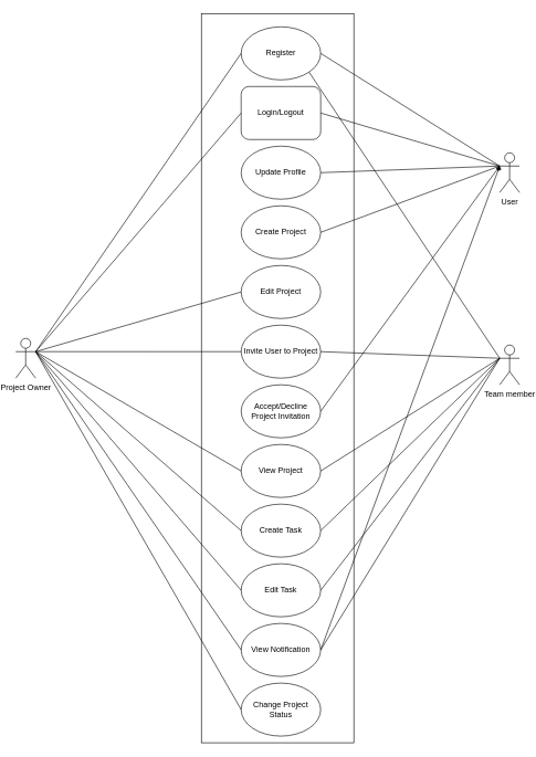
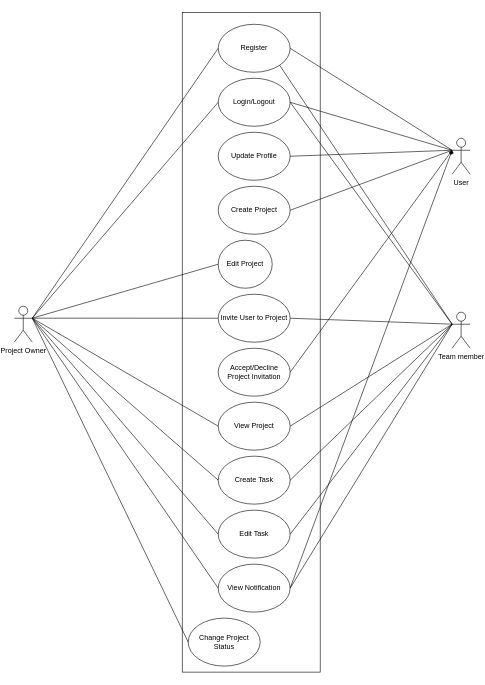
- <mxCell id="14" value="Login/Logout" style="whiteSpace=wrap;html=1;rounded=1;" vertex="1" parent="1"><mxGeometry x="360" y="130" width="120" height="80" as="geometry" /></mxCell>
+ <mxCell id="14" value="Login/Logout" style="ellipse;whiteSpace=wrap;html=1;" vertex="1" parent="1"><mxGeometry x="360" y="130" width="120" height="80" as="geometry" /></mxCell>
+ <mxCell id="24" value="" style="endArrow=none;html=1;rounded=0;exitX=1;exitY=0.5;exitDx=0;exitDy=0;entryX=0;entryY=0.333;entryDx=0;entryDy=0;entryPerimeter=0;" edge="1" parent="1" source="14" target="17"><mxGeometry width="50" height="50" relative="1" as="geometry"><mxPoint x="472" y="118" as="sourcePoint" /><mxPoint x="720" y="520" as="targetPoint" /></mxGeometry></mxCell>
- <mxCell id="12" value="Edit Project" style="ellipse;whiteSpace=wrap;html=1;" vertex="1" parent="1"><mxGeometry x="360" y="400" width="120" height="80" as="geometry" /></mxCell>
+ <mxCell id="12" value="Edit Project" style="ellipse;whiteSpace=wrap;html=1;" vertex="1" parent="1"><mxGeometry x="360" y="400" width="90" height="80" as="geometry" /></mxCell>
- <mxCell id="3" value="Change Project Status" style="ellipse;whiteSpace=wrap;html=1;" vertex="1" parent="1"><mxGeometry x="360" y="1030" width="120" height="80" as="geometry" /></mxCell>
+ <mxCell id="3" value="Change Project Status" style="ellipse;whiteSpace=wrap;html=1;" vertex="1" parent="1"><mxGeometry x="310" y="1030" width="120" height="80" as="geometry" /></mxCell>
